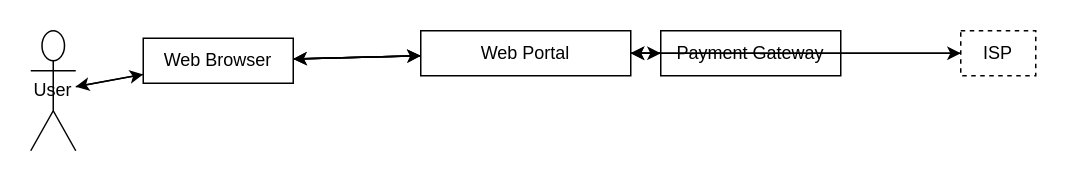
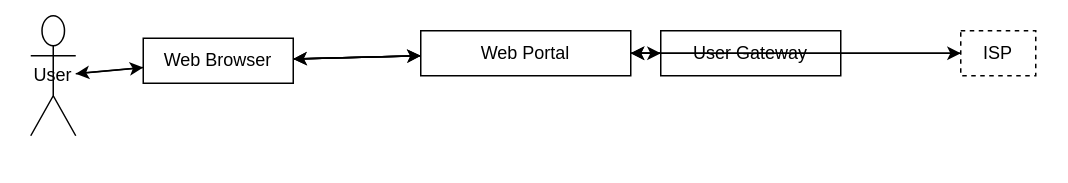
- <mxCell id="5" value="Payment Gateway" style="rounded=0;whiteSpace=wrap;html=1;" vertex="1" parent="1"><mxGeometry x="440" y="20" width="120" height="30" as="geometry" /></mxCell>
+ <mxCell id="5" value="User Gateway" style="rounded=0;whiteSpace=wrap;html=1;" vertex="1" parent="1"><mxGeometry x="440" y="20" width="120" height="30" as="geometry" /></mxCell>
- <mxCell id="2" value="User" style="shape=umlActor;whiteSpace=wrap;html=1;" vertex="1" parent="1"><mxGeometry x="20" y="20" width="30" height="80" as="geometry" /></mxCell>
+ <mxCell id="2" value="User" style="shape=umlActor;whiteSpace=wrap;html=1;" vertex="1" parent="1"><mxGeometry x="20" y="10" width="30" height="80" as="geometry" /></mxCell>
